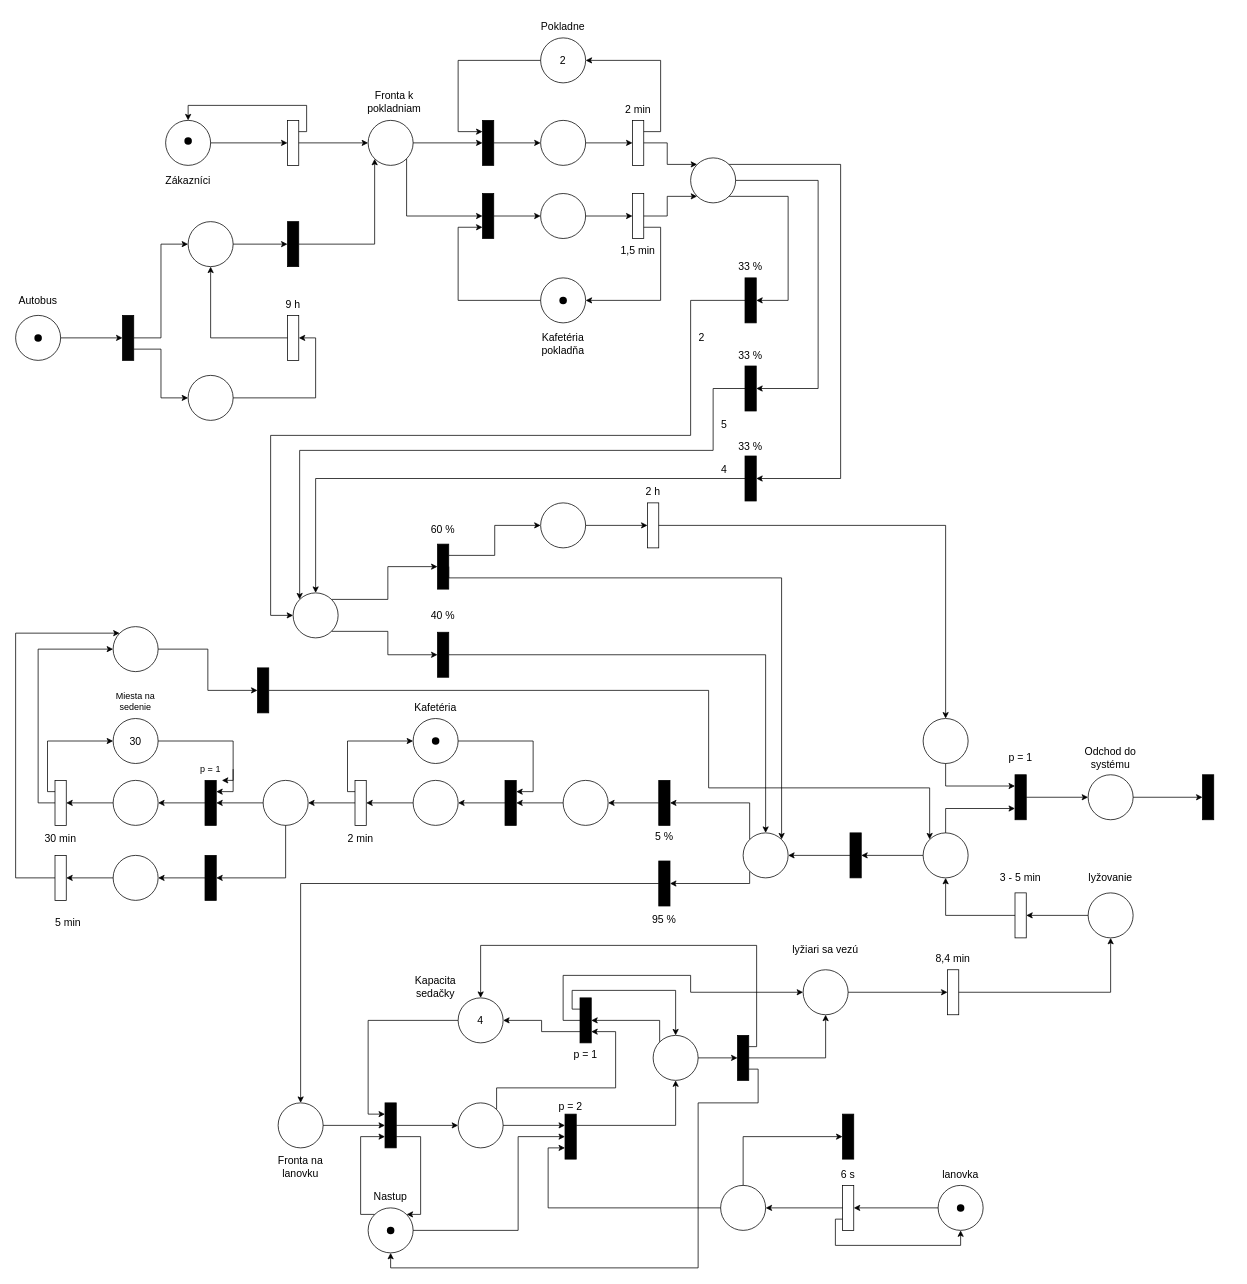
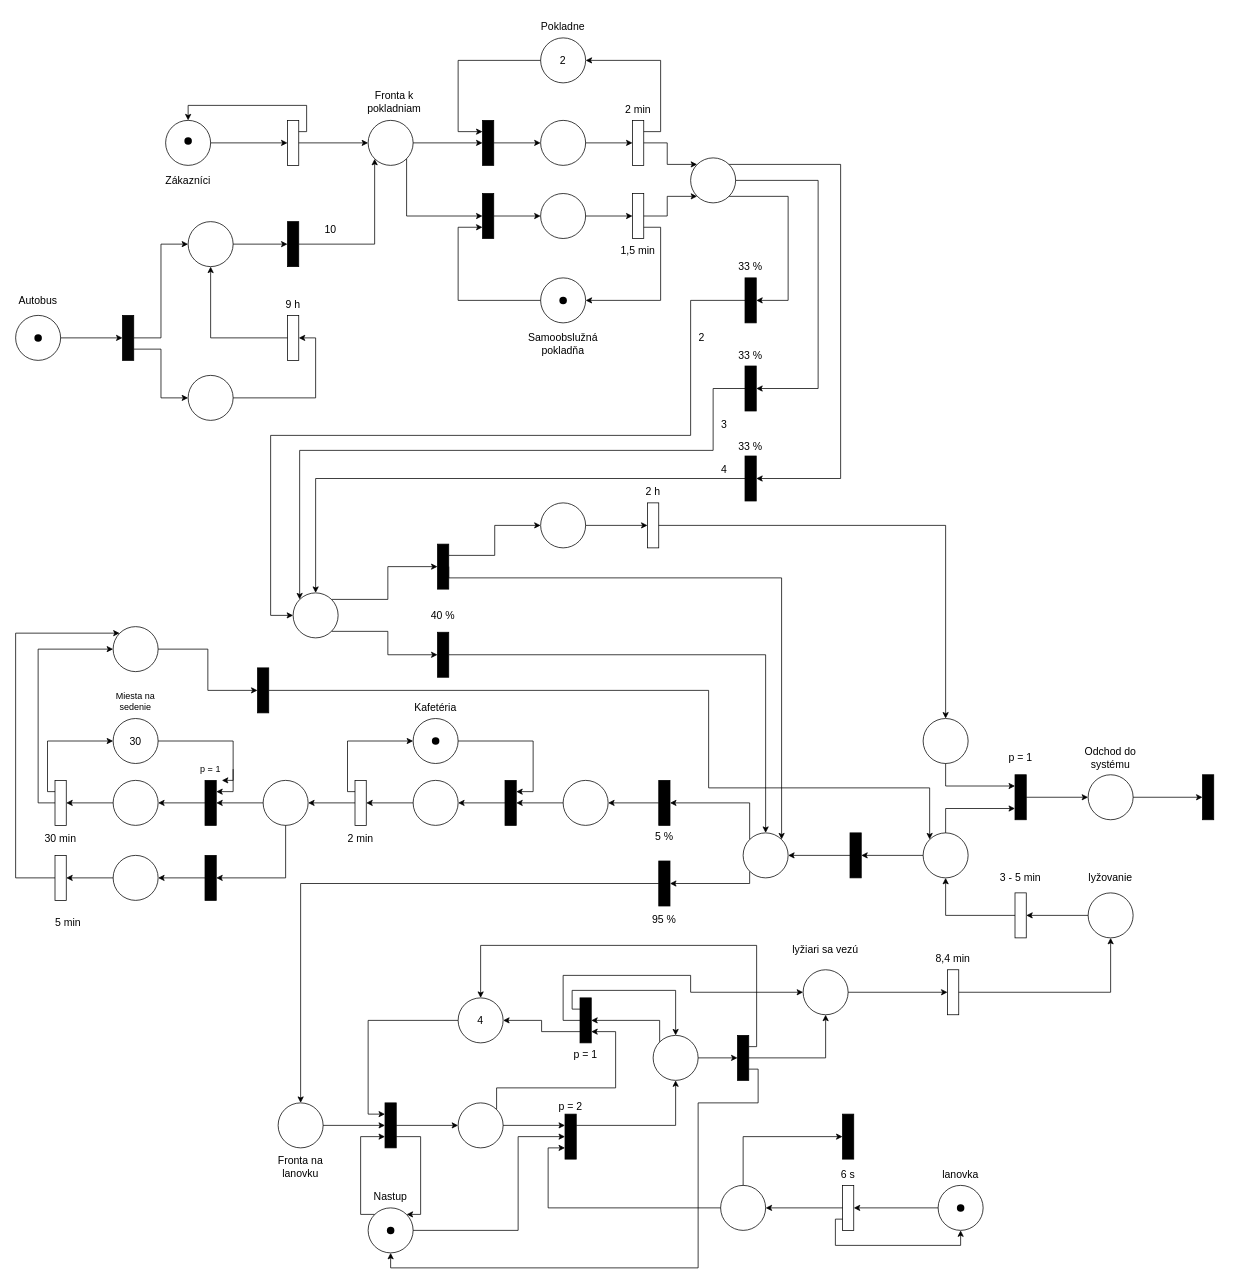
+ <mxCell id="120" value="&lt;font style=&quot;font-size: 14px;&quot;&gt;10&lt;/font&gt;" style="text;html=1;strokeColor=none;fillColor=none;align=center;verticalAlign=middle;whiteSpace=wrap;rounded=0;" vertex="1" parent="1"><mxGeometry x="410" y="295" width="60" height="22.5" as="geometry" /></mxCell>
- <mxCell id="93" value="&lt;font style=&quot;font-size: 14px;&quot;&gt;Kafetéria pokladňa&lt;/font&gt;" style="text;html=1;strokeColor=none;fillColor=none;align=center;verticalAlign=middle;whiteSpace=wrap;rounded=0;" vertex="1" parent="1"><mxGeometry x="705" y="442.5" width="90" height="30" as="geometry" /></mxCell>
+ <mxCell id="93" value="&lt;font style=&quot;font-size: 14px;&quot;&gt;Samoobslužná pokladňa&lt;/font&gt;" style="text;html=1;strokeColor=none;fillColor=none;align=center;verticalAlign=middle;whiteSpace=wrap;rounded=0;" vertex="1" parent="1"><mxGeometry x="705" y="442.5" width="90" height="30" as="geometry" /></mxCell>
- <mxCell id="205" value="&lt;span style=&quot;font-size: 14px;&quot;&gt;5&lt;/span&gt;" style="text;html=1;strokeColor=none;fillColor=none;align=center;verticalAlign=middle;whiteSpace=wrap;rounded=0;" vertex="1" parent="1"><mxGeometry x="930" y="550" width="70" height="30" as="geometry" /></mxCell>
+ <mxCell id="205" value="&lt;span style=&quot;font-size: 14px;&quot;&gt;3&lt;/span&gt;" style="text;html=1;strokeColor=none;fillColor=none;align=center;verticalAlign=middle;whiteSpace=wrap;rounded=0;" vertex="1" parent="1"><mxGeometry x="930" y="550" width="70" height="30" as="geometry" /></mxCell>
- <mxCell id="127" value="&lt;font style=&quot;font-size: 14px;&quot;&gt;60 %&lt;/font&gt;" style="text;html=1;strokeColor=none;fillColor=none;align=center;verticalAlign=middle;whiteSpace=wrap;rounded=0;" vertex="1" parent="1"><mxGeometry x="560" y="690" width="60" height="30" as="geometry" /></mxCell>
- <mxCell id="45" value="&lt;font style=&quot;font-size: 14px;&quot;&gt;Kapacita sedačky&lt;/font&gt;" style="text;html=1;strokeColor=none;fillColor=none;align=center;verticalAlign=middle;whiteSpace=wrap;rounded=0;" parent="1" vertex="1"><mxGeometry x="550" y="1300" width="60" height="30" as="geometry" /></mxCell>
